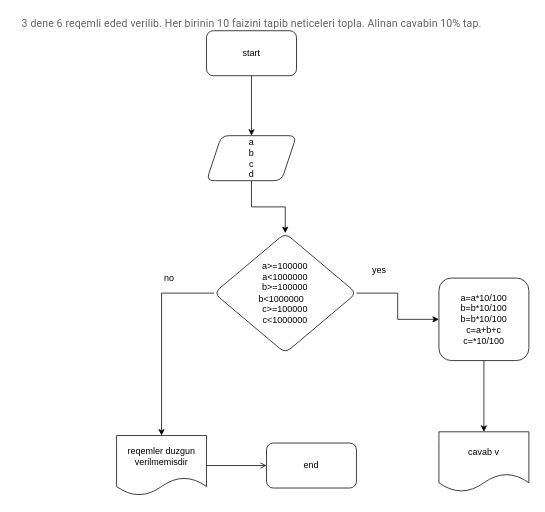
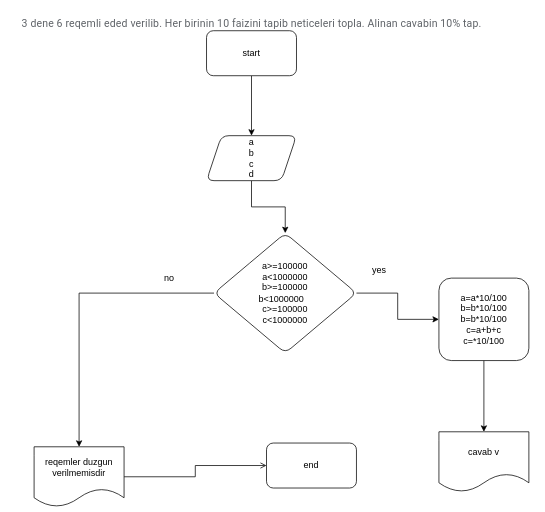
- <mxCell id="11" value="reqemler duzgun verilmemisdir" style="shape=document;whiteSpace=wrap;html=1;boundedLbl=1;rounded=1;" vertex="1" parent="1"><mxGeometry x="155" y="580" width="120" height="80" as="geometry" /></mxCell>
+ <mxCell id="11" value="reqemler duzgun verilmemisdir" style="shape=document;whiteSpace=wrap;html=1;boundedLbl=1;rounded=1;" vertex="1" parent="1"><mxGeometry x="45" y="595" width="120" height="80" as="geometry" /></mxCell>
